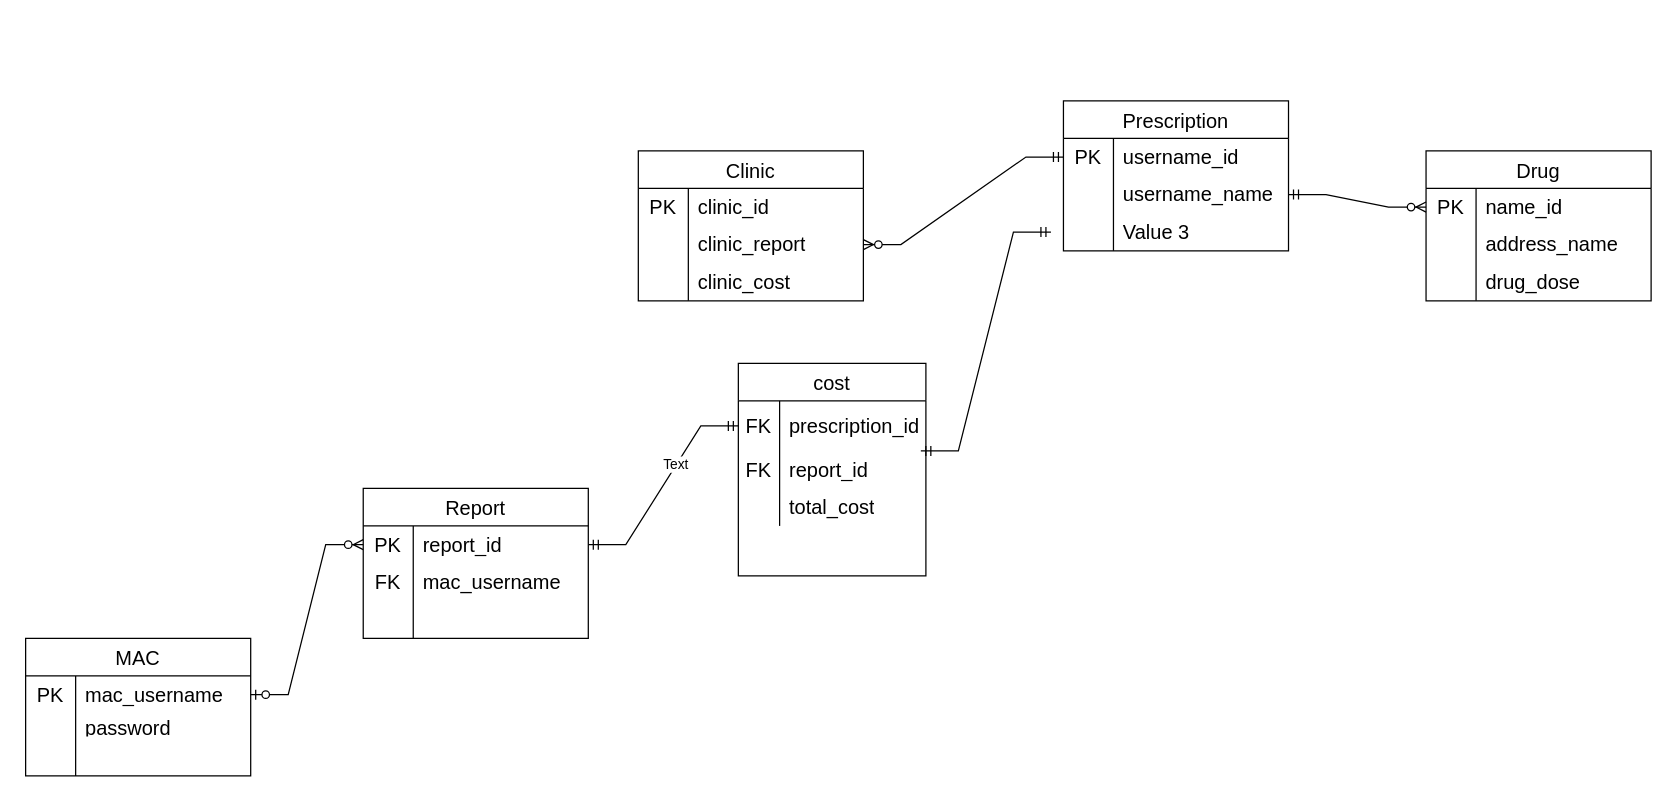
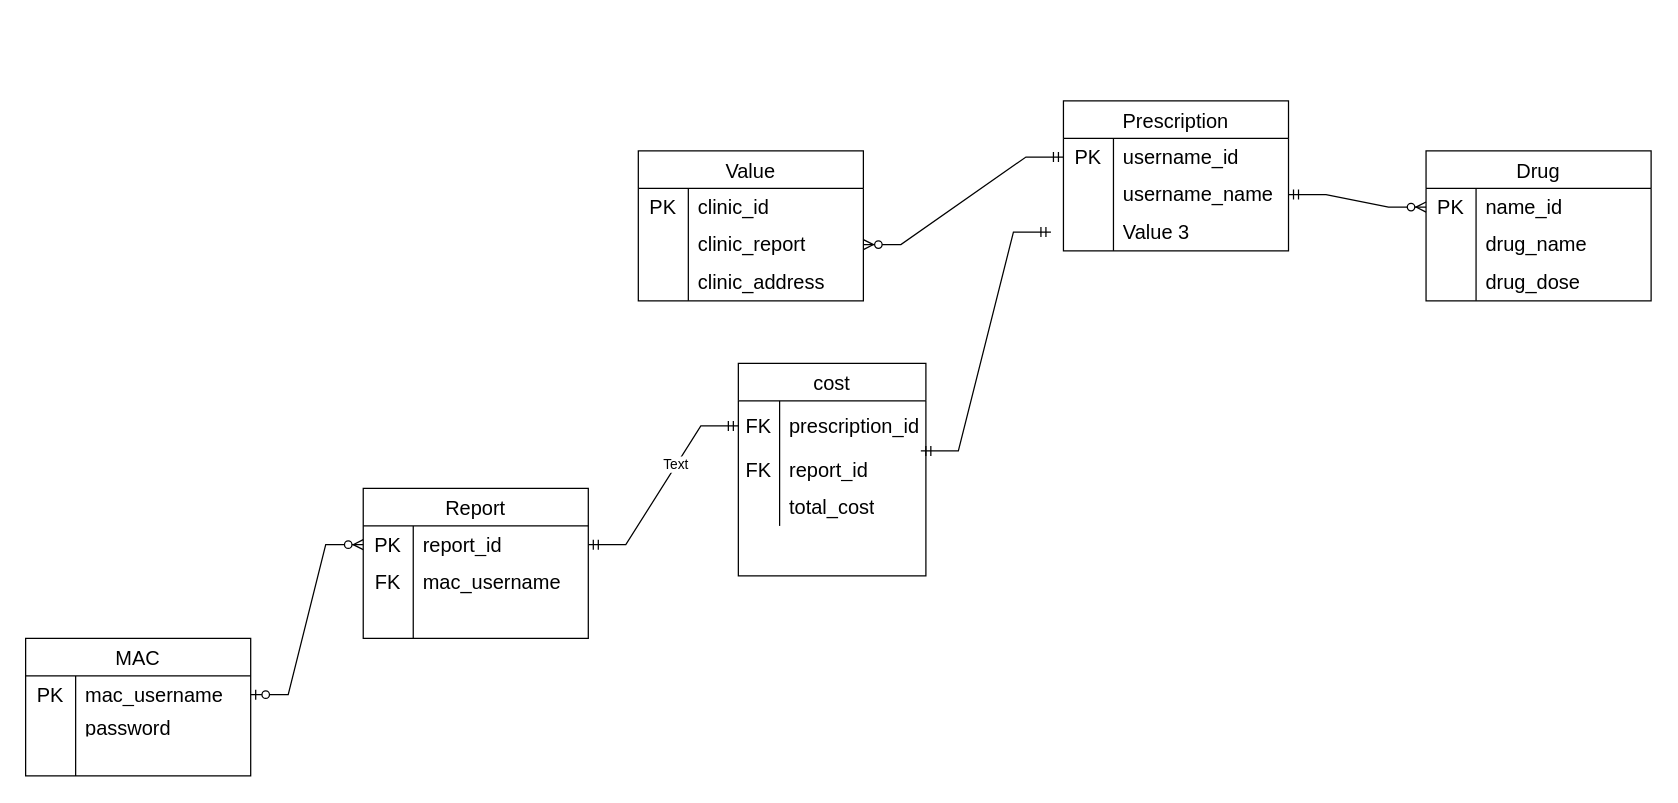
- <mxCell id="7" value="Clinic" style="shape=table;startSize=30;container=1;collapsible=0;childLayout=tableLayout;fixedRows=1;rowLines=0;fontStyle=0;strokeColor=default;fontSize=16;" vertex="1" parent="1"><mxGeometry x="510" y="120" width="180" height="120" as="geometry" /></mxCell>
+ <mxCell id="7" value="Value" style="shape=table;startSize=30;container=1;collapsible=0;childLayout=tableLayout;fixedRows=1;rowLines=0;fontStyle=0;strokeColor=default;fontSize=16;" vertex="1" parent="1"><mxGeometry x="510" y="120" width="180" height="120" as="geometry" /></mxCell>
- <mxCell id="23" value="address_name" style="shape=partialRectangle;html=1;whiteSpace=wrap;connectable=0;fillColor=none;top=0;left=0;bottom=0;right=0;align=left;spacingLeft=6;overflow=hidden;strokeColor=inherit;fontSize=16;" vertex="1" parent="21"><mxGeometry x="40" width="140" height="30" as="geometry"><mxRectangle width="140" height="30" as="alternateBounds" /></mxGeometry></mxCell>
+ <mxCell id="23" value="drug_name" style="shape=partialRectangle;html=1;whiteSpace=wrap;connectable=0;fillColor=none;top=0;left=0;bottom=0;right=0;align=left;spacingLeft=6;overflow=hidden;strokeColor=inherit;fontSize=16;" vertex="1" parent="21"><mxGeometry x="40" width="140" height="30" as="geometry"><mxRectangle width="140" height="30" as="alternateBounds" /></mxGeometry></mxCell>
- <mxCell id="16" value="clinic_cost" style="shape=partialRectangle;html=1;whiteSpace=wrap;connectable=0;fillColor=none;top=0;left=0;bottom=0;right=0;align=left;spacingLeft=6;overflow=hidden;strokeColor=inherit;fontSize=16;" vertex="1" parent="14"><mxGeometry x="40" width="140" height="30" as="geometry"><mxRectangle width="140" height="30" as="alternateBounds" /></mxGeometry></mxCell>
+ <mxCell id="16" value="clinic_address" style="shape=partialRectangle;html=1;whiteSpace=wrap;connectable=0;fillColor=none;top=0;left=0;bottom=0;right=0;align=left;spacingLeft=6;overflow=hidden;strokeColor=inherit;fontSize=16;" vertex="1" parent="14"><mxGeometry x="40" width="140" height="30" as="geometry"><mxRectangle width="140" height="30" as="alternateBounds" /></mxGeometry></mxCell>
